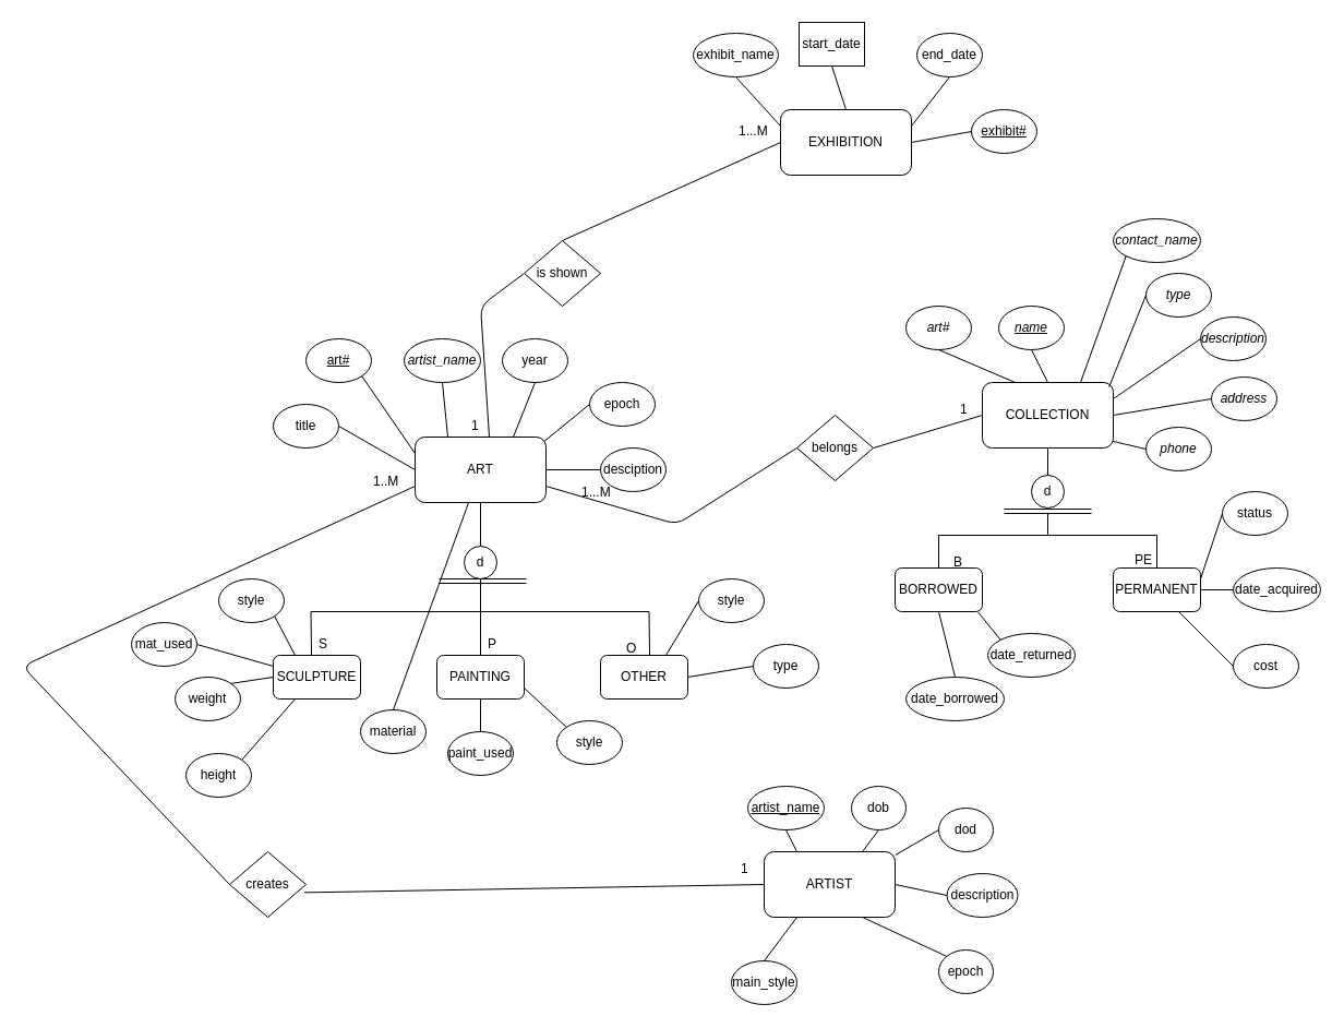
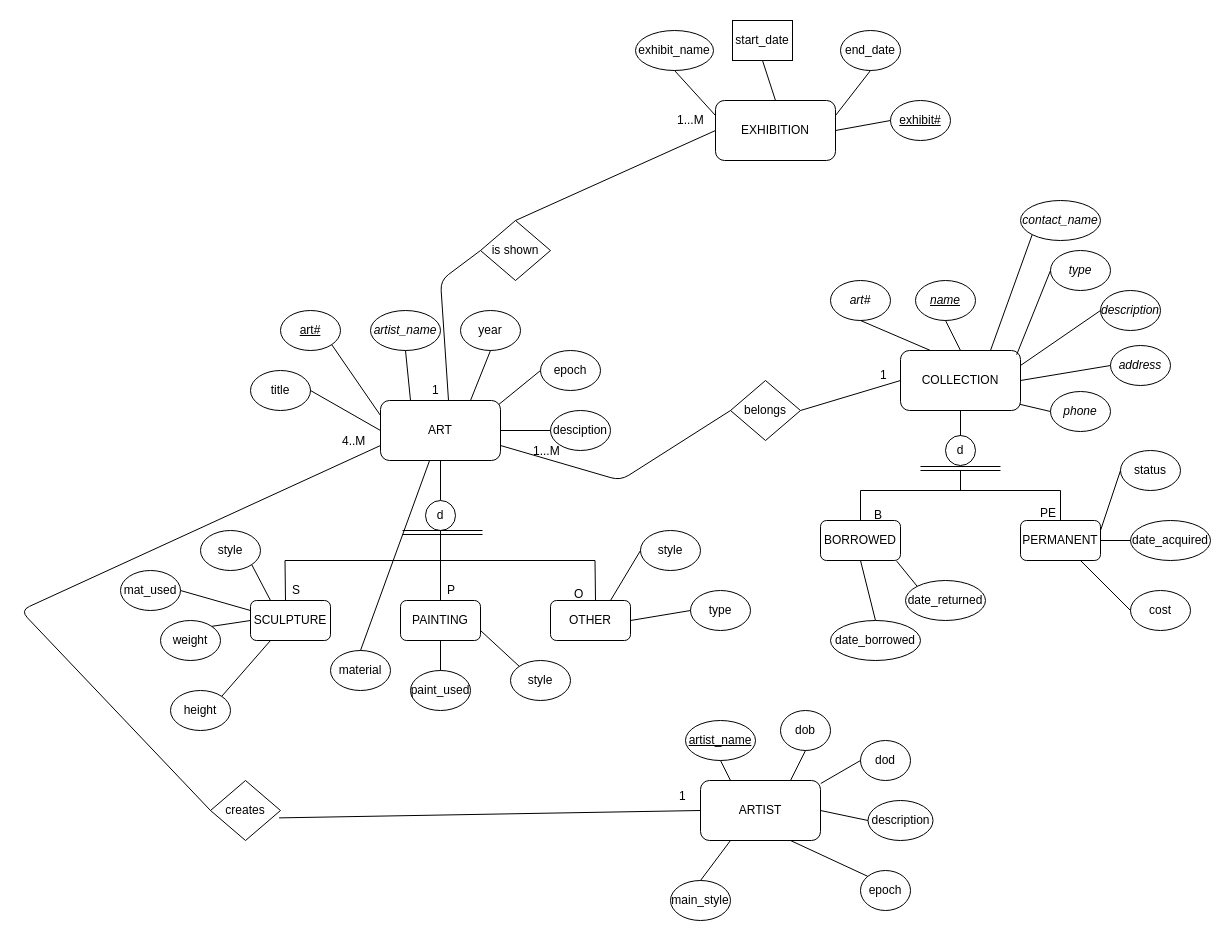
- <mxCell id="88" value="1..M" style="text;html=1;resizable=0;points=[];autosize=1;align=left;verticalAlign=top;spacingTop=-4;" vertex="1" parent="1"><mxGeometry x="340" y="431" width="40" height="20" as="geometry" /></mxCell>
+ <mxCell id="88" value="4..M" style="text;html=1;resizable=0;points=[];autosize=1;align=left;verticalAlign=top;spacingTop=-4;" vertex="1" parent="1"><mxGeometry x="340" y="431" width="40" height="20" as="geometry" /></mxCell>
- <mxCell id="71" value="dob" style="ellipse;whiteSpace=wrap;html=1;" vertex="1" parent="1"><mxGeometry x="780" y="720" width="50" height="40" as="geometry" /></mxCell>
+ <mxCell id="71" value="dob" style="ellipse;whiteSpace=wrap;html=1;" vertex="1" parent="1"><mxGeometry x="780" y="710" width="50" height="40" as="geometry" /></mxCell>
